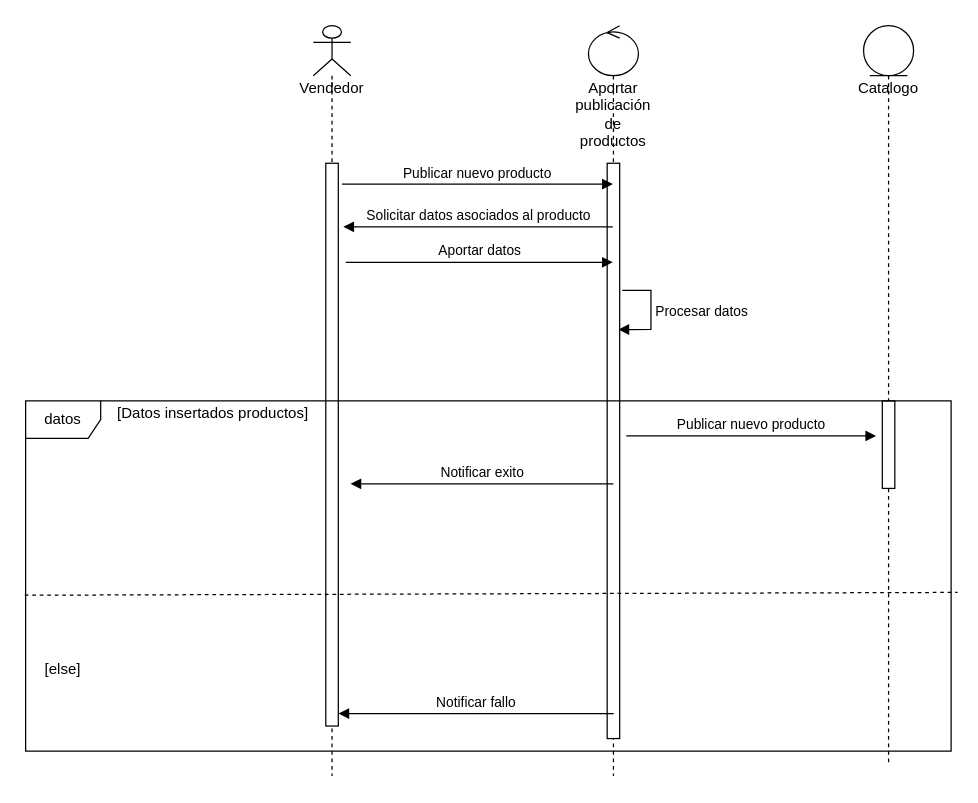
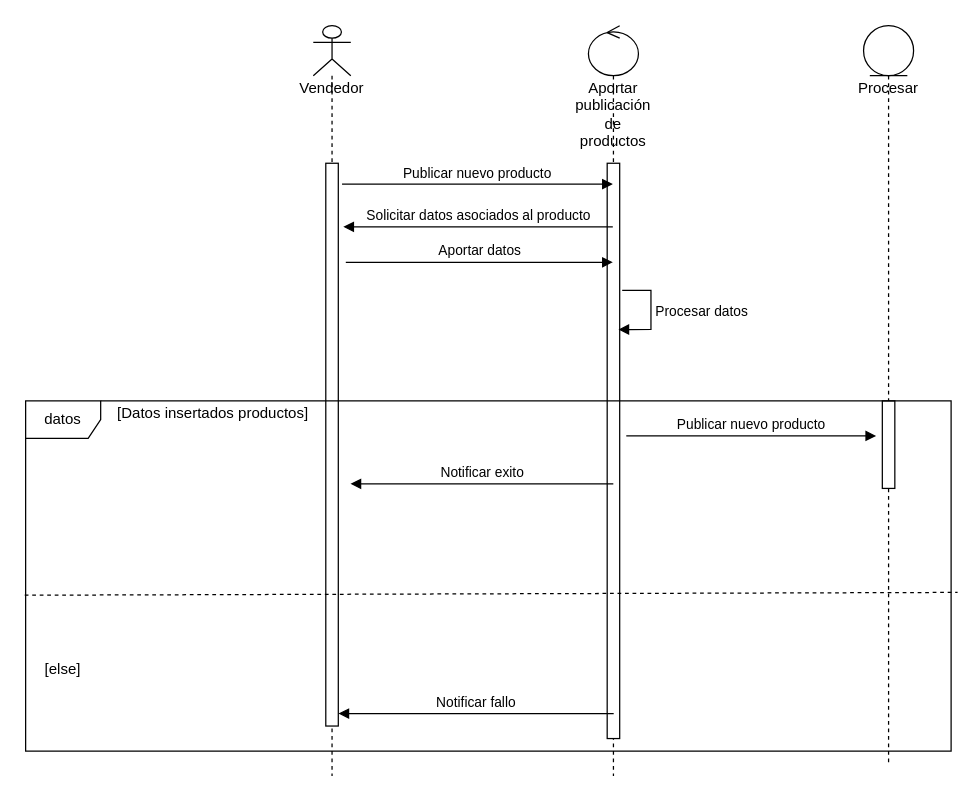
- <mxCell id="10" value="Catalogo" style="shape=umlLifeline;participant=umlEntity;perimeter=lifelinePerimeter;whiteSpace=wrap;html=1;container=1;collapsible=0;recursiveResize=0;verticalAlign=top;spacingTop=36;outlineConnect=0;" vertex="1" parent="1"><mxGeometry x="690" y="20" width="40" height="590" as="geometry" /></mxCell>
+ <mxCell id="10" value="Procesar" style="shape=umlLifeline;participant=umlEntity;perimeter=lifelinePerimeter;whiteSpace=wrap;html=1;container=1;collapsible=0;recursiveResize=0;verticalAlign=top;spacingTop=36;outlineConnect=0;" vertex="1" parent="1"><mxGeometry x="690" y="20" width="40" height="590" as="geometry" /></mxCell>
